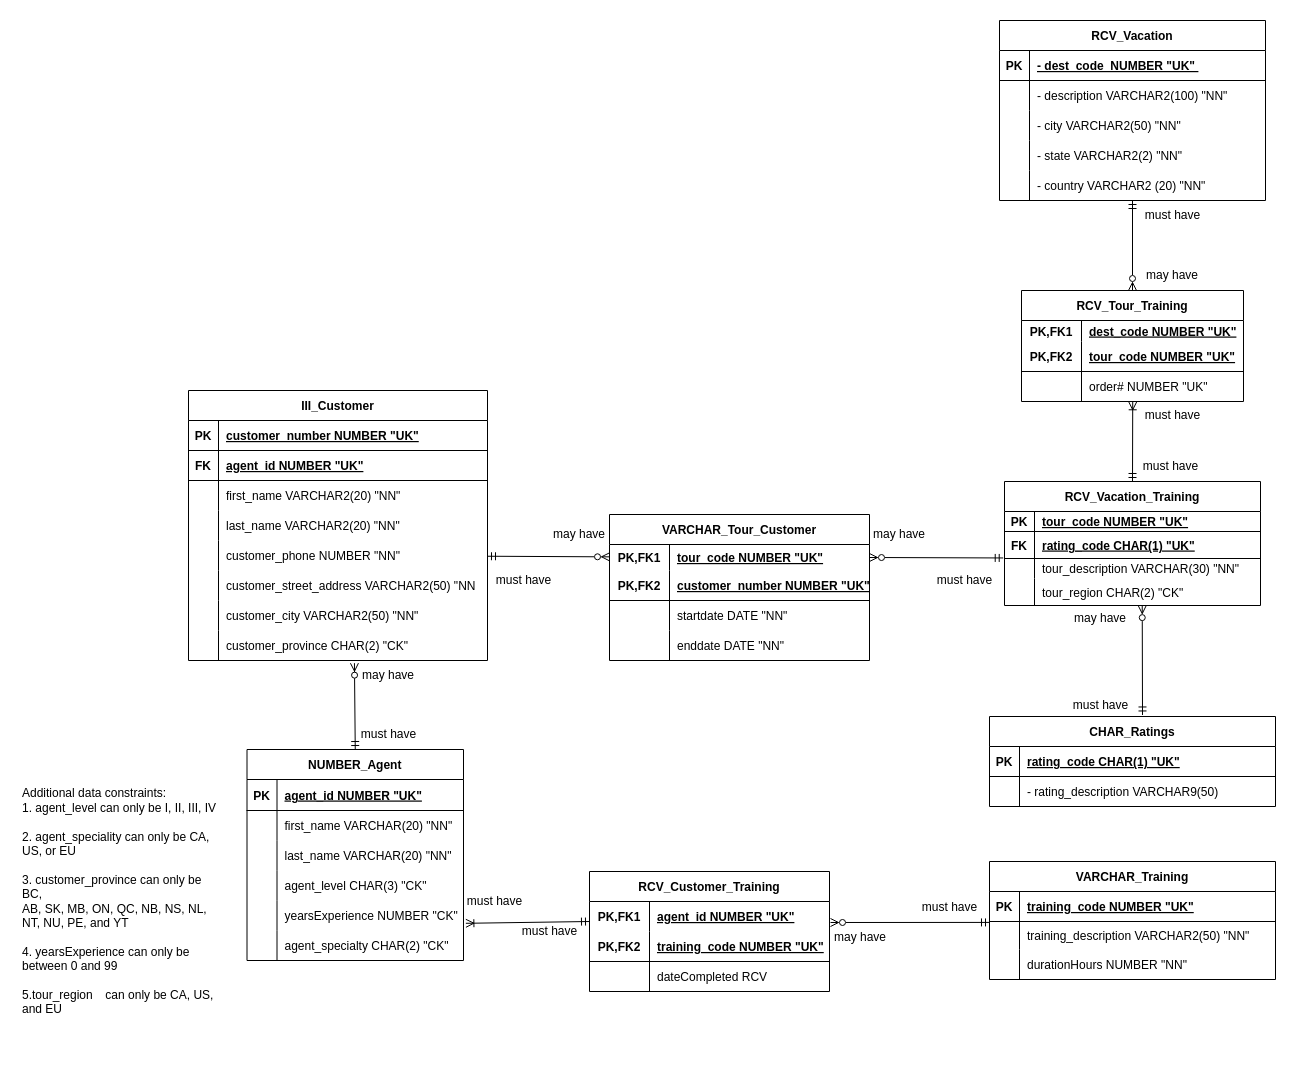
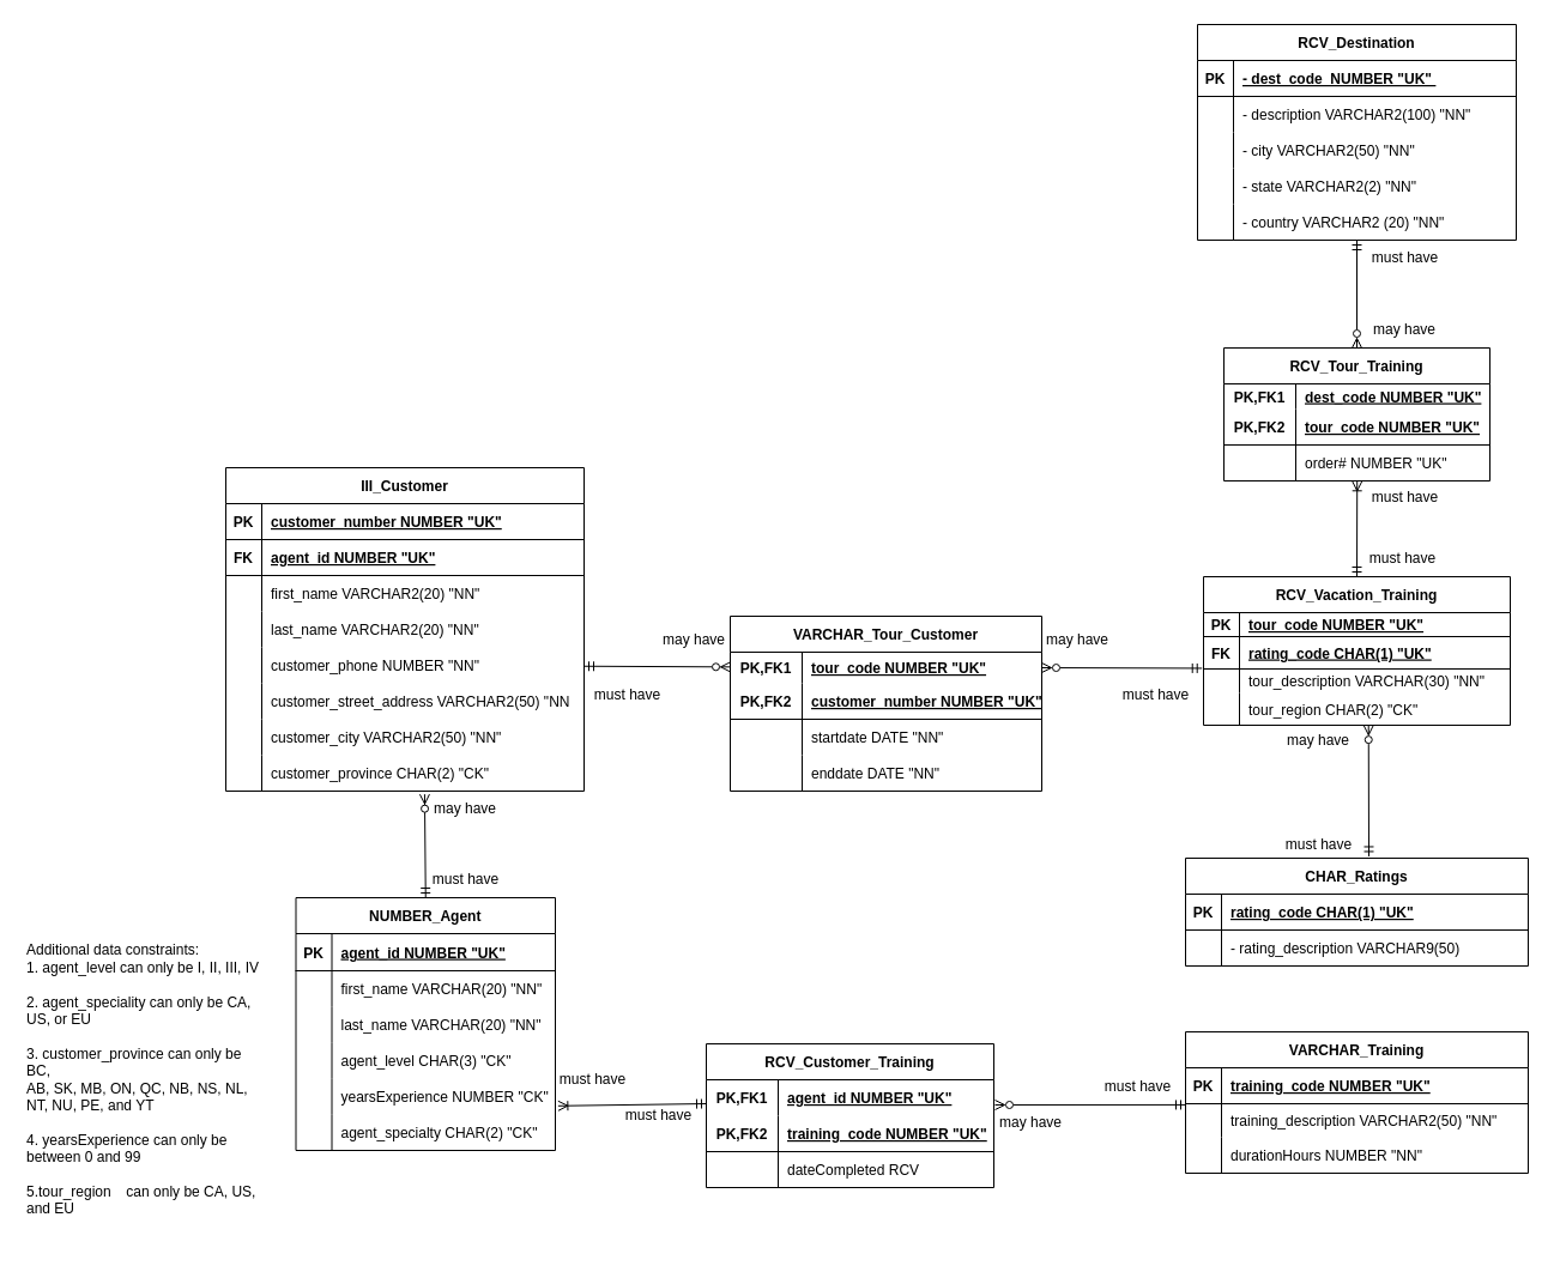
- <mxCell id="56" value="RCV_Vacation" style="shape=table;startSize=30;container=1;collapsible=1;childLayout=tableLayout;fixedRows=1;rowLines=0;fontStyle=1;align=center;resizeLast=1;" vertex="1" parent="1"><mxGeometry x="999" y="20" width="266" height="180" as="geometry" /></mxCell>
+ <mxCell id="56" value="RCV_Destination" style="shape=table;startSize=30;container=1;collapsible=1;childLayout=tableLayout;fixedRows=1;rowLines=0;fontStyle=1;align=center;resizeLast=1;" vertex="1" parent="1"><mxGeometry x="999" y="20" width="266" height="180" as="geometry" /></mxCell>
